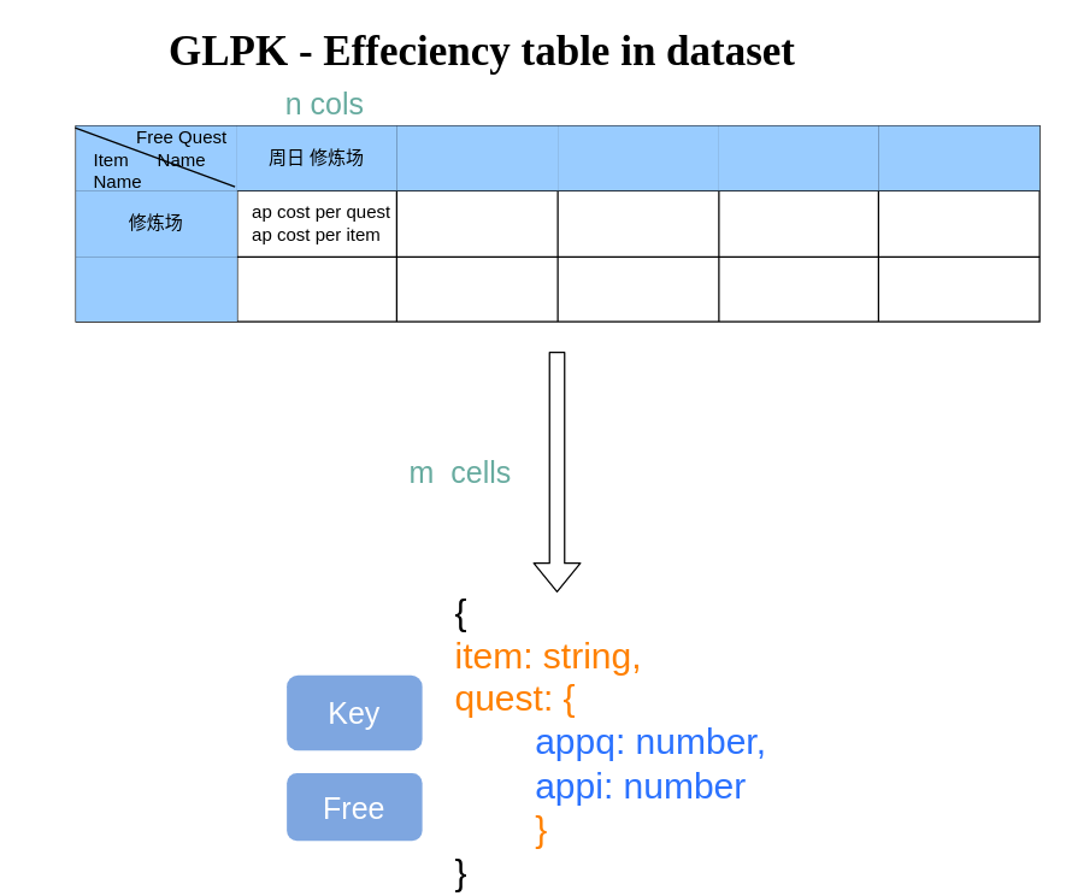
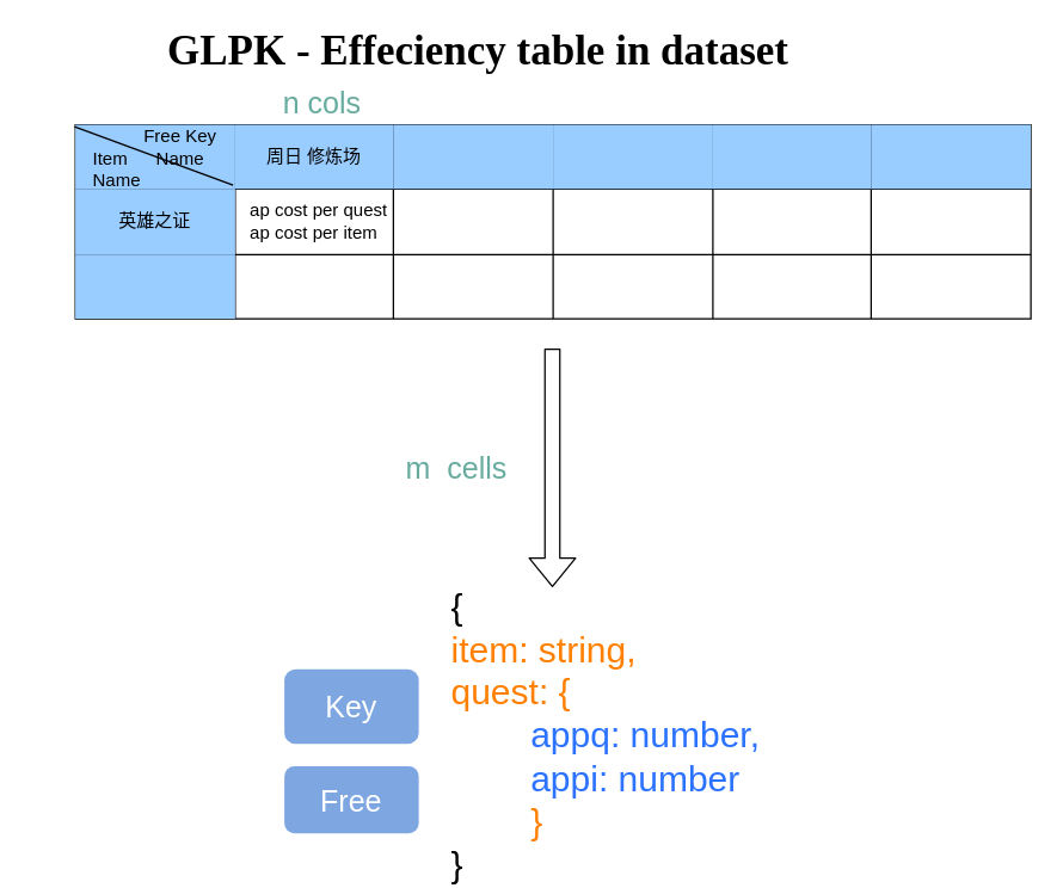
- <mxCell id="28" value="Free Quest&lt;br&gt;Name" style="text;html=1;align=center;verticalAlign=middle;resizable=0;points=[];autosize=1;strokeColor=none;fillColor=none;" parent="1" vertex="1"><mxGeometry x="80" y="80" width="80" height="30" as="geometry" /></mxCell>
+ <mxCell id="28" value="Free Key&lt;br&gt;Name" style="text;html=1;align=center;verticalAlign=middle;resizable=0;points=[];autosize=1;strokeColor=none;fillColor=none;" parent="1" vertex="1"><mxGeometry x="80" y="80" width="80" height="30" as="geometry" /></mxCell>
- <mxCell id="12" value="修炼场" style="shape=partialRectangle;html=1;whiteSpace=wrap;connectable=0;overflow=hidden;top=0;left=0;bottom=0;right=0;pointerEvents=1;fillColor=#99CCFF;" parent="11" vertex="1"><mxGeometry width="107" height="44" as="geometry" /></mxCell>
+ <mxCell id="12" value="英雄之证" style="shape=partialRectangle;html=1;whiteSpace=wrap;connectable=0;overflow=hidden;top=0;left=0;bottom=0;right=0;pointerEvents=1;fillColor=#99CCFF;" parent="11" vertex="1"><mxGeometry width="107" height="44" as="geometry" /></mxCell>
